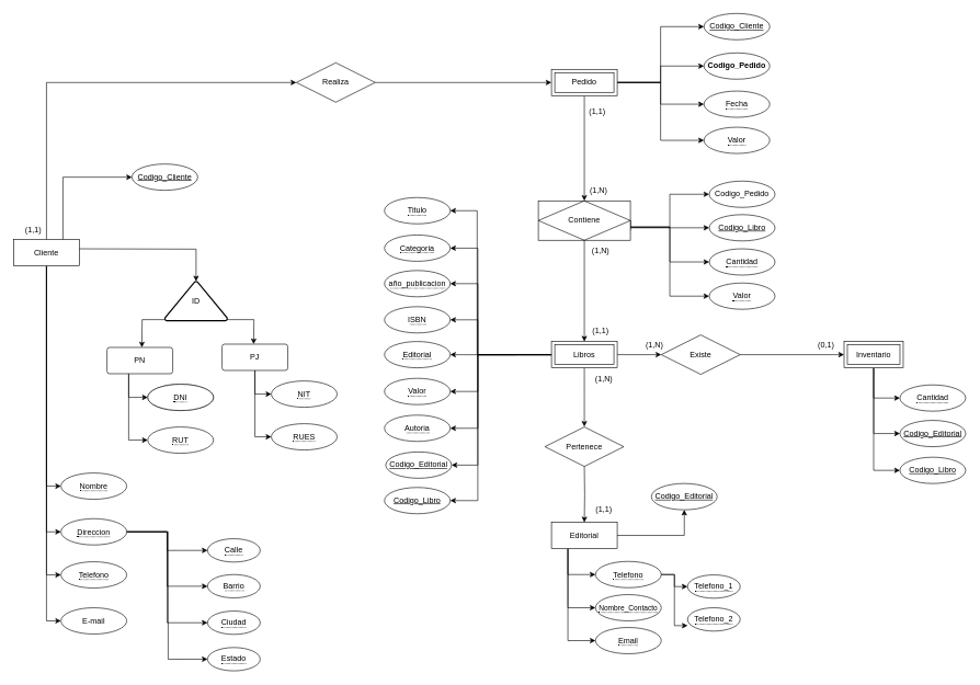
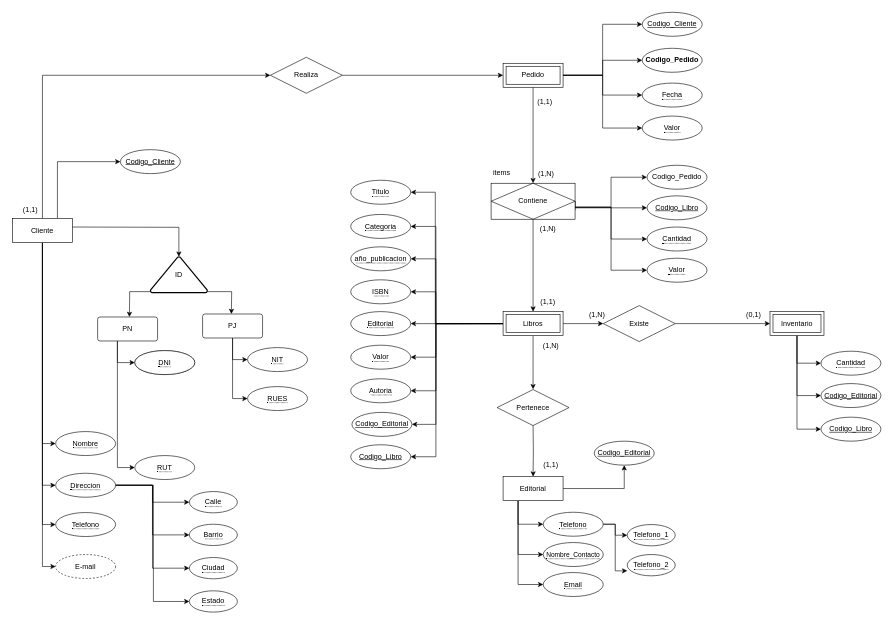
+ <mxCell id="42" value="items" style="text;html=1;align=center;verticalAlign=middle;whiteSpace=wrap;rounded=0;" parent="1" vertex="1"><mxGeometry x="806" y="273" width="60" height="30" as="geometry" /></mxCell>
- <mxCell id="75" value="&lt;span style=&quot;border-bottom: 1px dotted&quot;&gt;RUT&lt;/span&gt;" style="ellipse;whiteSpace=wrap;html=1;align=center;" parent="1" vertex="1"><mxGeometry x="224" y="649" width="100" height="40" as="geometry" /></mxCell>
+ <mxCell id="75" value="&lt;span style=&quot;border-bottom: 1px dotted&quot;&gt;RUT&lt;/span&gt;" style="ellipse;whiteSpace=wrap;html=1;align=center;" parent="1" vertex="1"><mxGeometry x="224" y="759" width="100" height="40" as="geometry" /></mxCell>
- <mxCell id="51" value="E-mail" style="ellipse;whiteSpace=wrap;html=1;align=center;" parent="1" vertex="1"><mxGeometry x="92" y="924" width="100" height="40" as="geometry" /></mxCell>
+ <mxCell id="51" value="E-mail" style="ellipse;whiteSpace=wrap;html=1;align=center;dashed=1;" parent="1" vertex="1"><mxGeometry x="92" y="924" width="100" height="40" as="geometry" /></mxCell>
